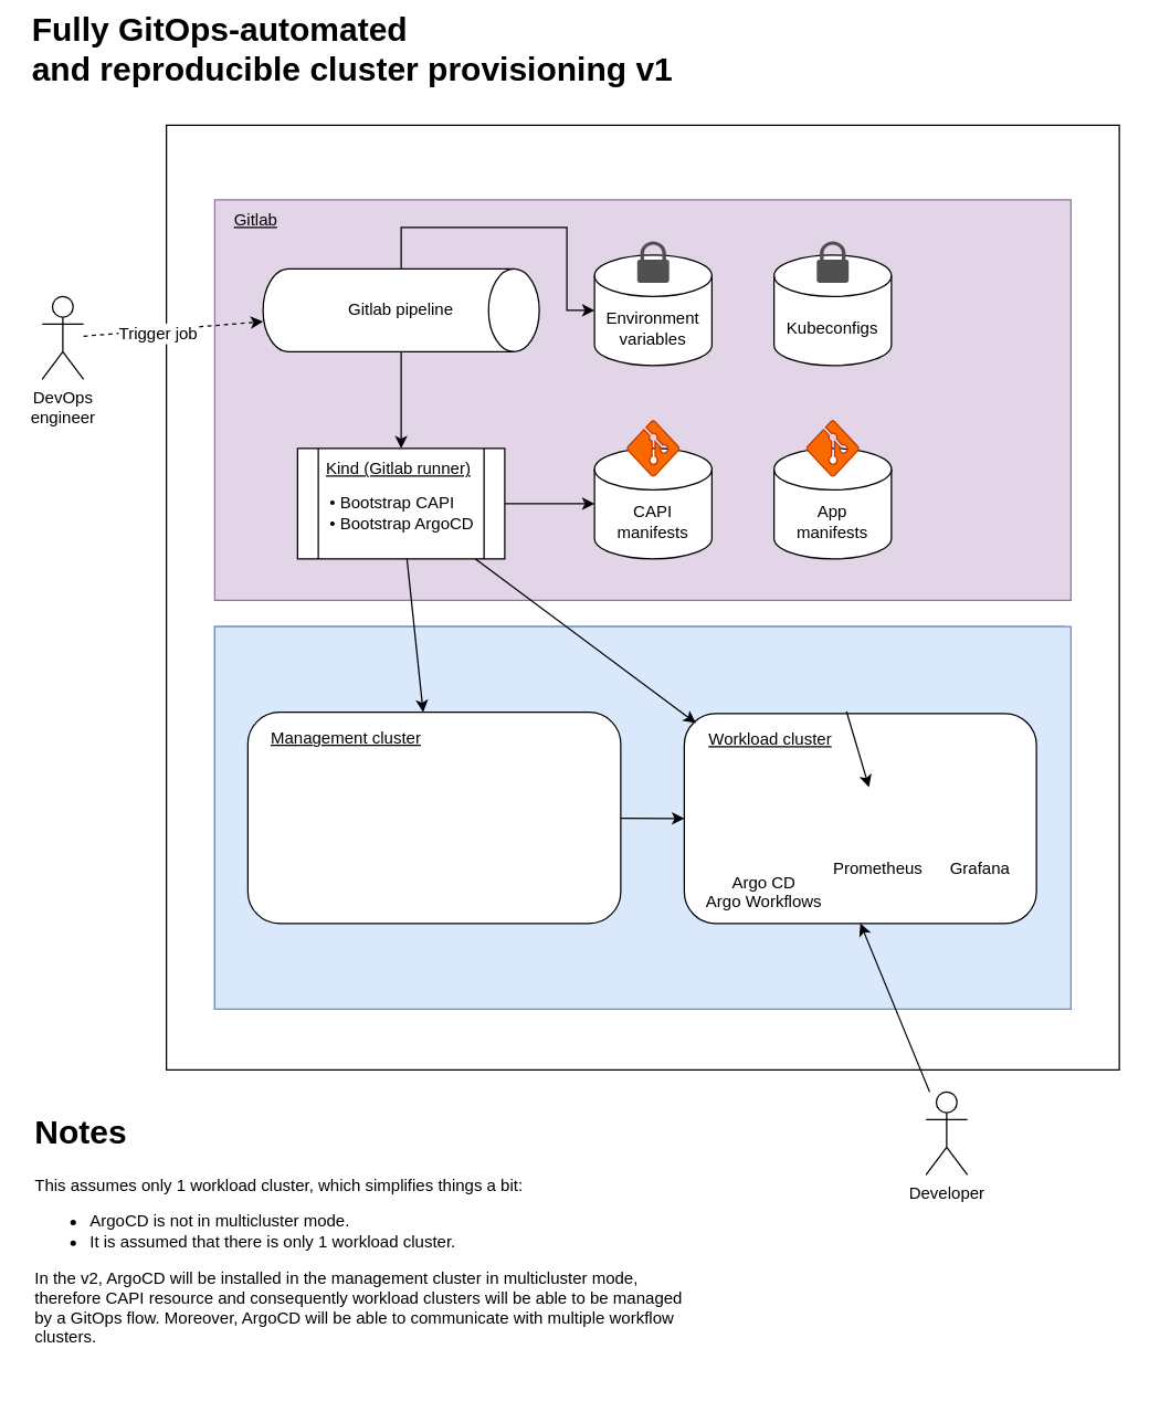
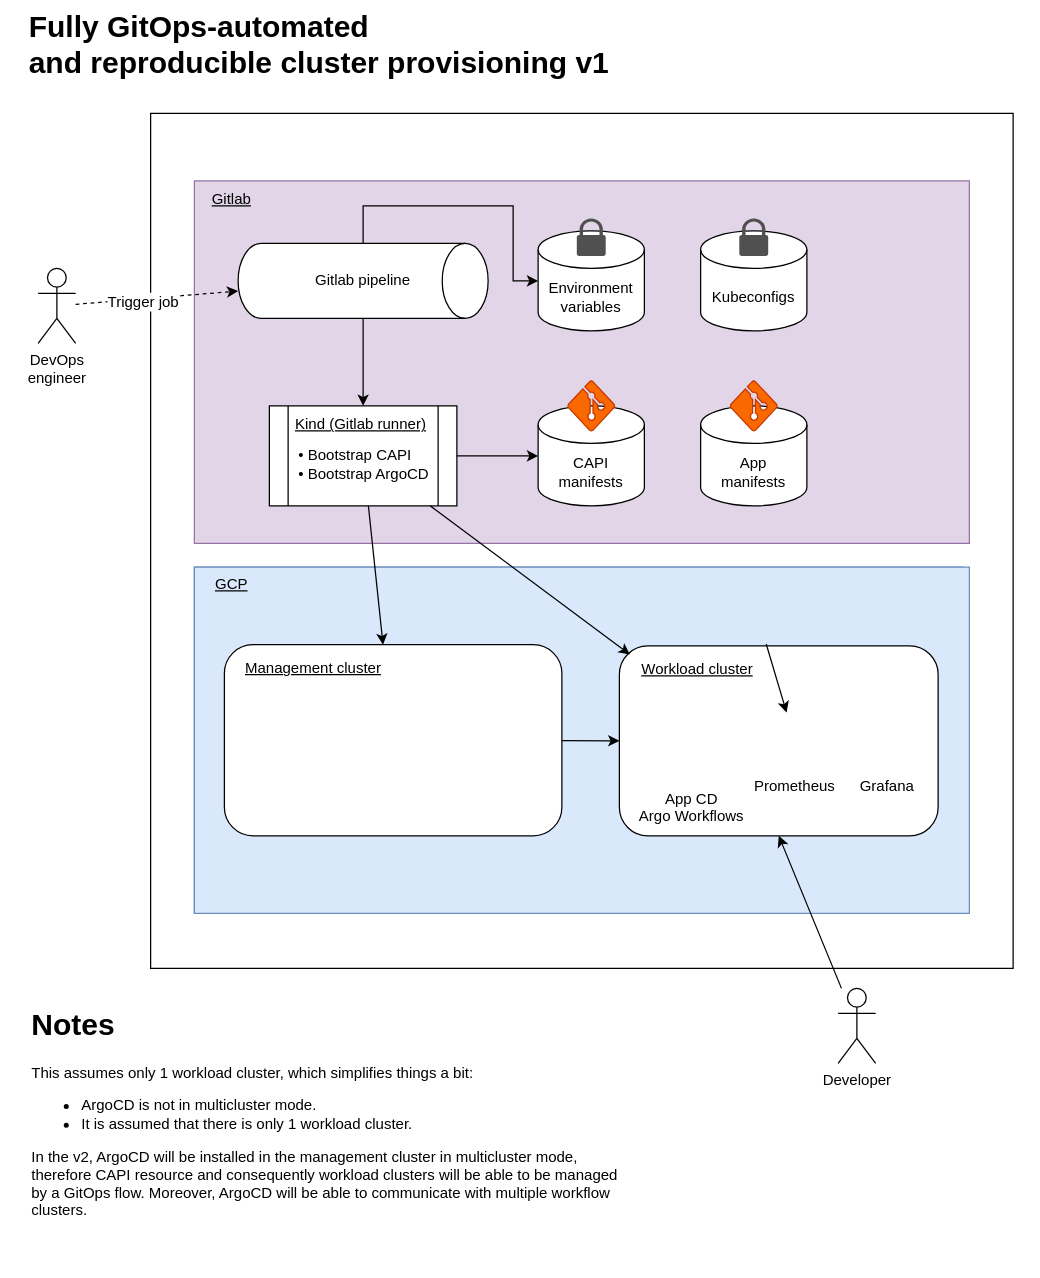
+ <mxCell id="25" value="&lt;u&gt;GCP&lt;/u&gt;" style="text;html=1;strokeColor=none;fillColor=none;align=center;verticalAlign=middle;whiteSpace=wrap;rounded=0;" parent="23" vertex="1"><mxGeometry width="60.492" height="28.655" as="geometry" /></mxCell>
- <mxCell id="35" value="Argo CD&#10;Argo Workflows" style="shape=image;verticalLabelPosition=bottom;labelBackgroundColor=default;verticalAlign=top;aspect=fixed;imageAspect=0;image=https://argocd-notifications.readthedocs.io/en/v1.1.0/assets/argo.png;" parent="30" vertex="1"><mxGeometry x="35.429" y="43.276" width="45.085" height="66.864" as="geometry" /></mxCell>
+ <mxCell id="35" value="App CD&#10;Argo Workflows" style="shape=image;verticalLabelPosition=bottom;labelBackgroundColor=default;verticalAlign=top;aspect=fixed;imageAspect=0;image=https://argocd-notifications.readthedocs.io/en/v1.1.0/assets/argo.png;" parent="30" vertex="1"><mxGeometry x="35.429" y="43.276" width="45.085" height="66.864" as="geometry" /></mxCell>
